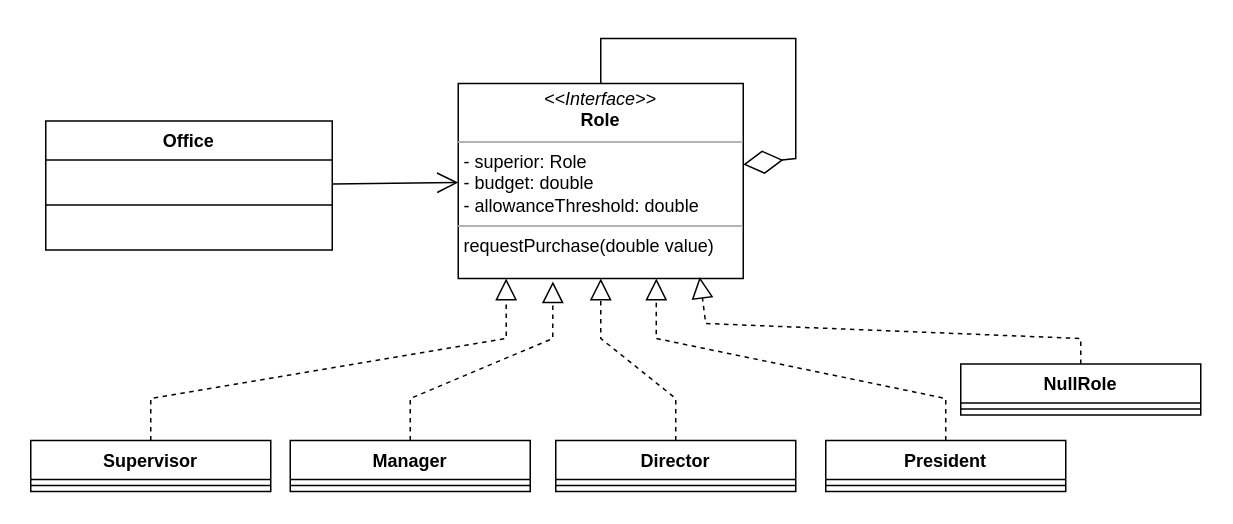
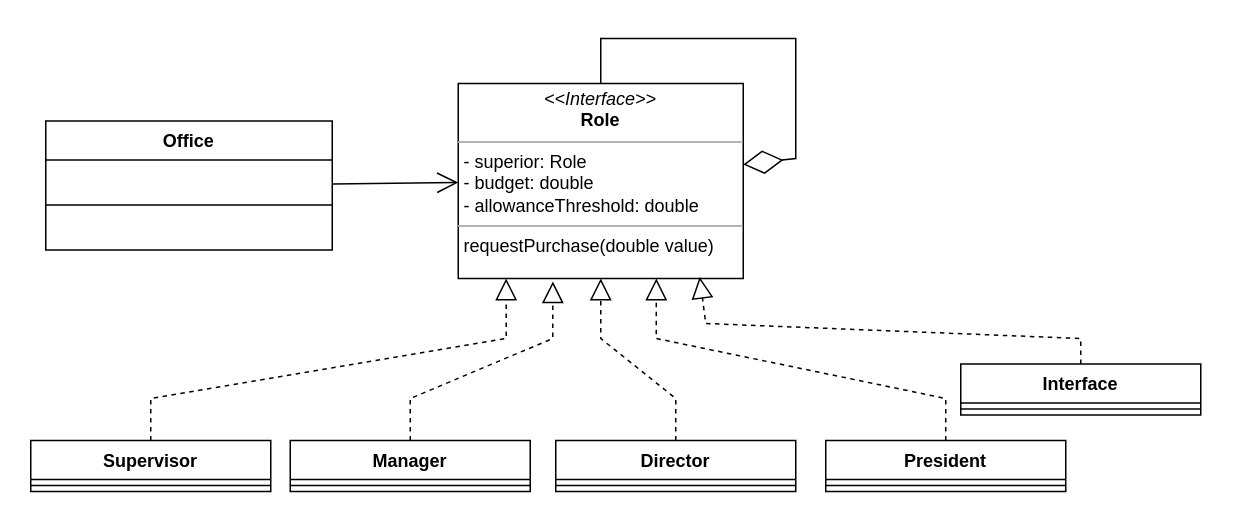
- <mxCell id="19" value="NullRole" style="swimlane;fontStyle=1;align=center;verticalAlign=top;childLayout=stackLayout;horizontal=1;startSize=26;horizontalStack=0;resizeParent=1;resizeParentMax=0;resizeLast=0;collapsible=1;marginBottom=0;" parent="1" vertex="1"><mxGeometry x="640" y="237" width="160" height="34" as="geometry" /></mxCell>
+ <mxCell id="19" value="Interface" style="swimlane;fontStyle=1;align=center;verticalAlign=top;childLayout=stackLayout;horizontal=1;startSize=26;horizontalStack=0;resizeParent=1;resizeParentMax=0;resizeLast=0;collapsible=1;marginBottom=0;" parent="1" vertex="1"><mxGeometry x="640" y="237" width="160" height="34" as="geometry" /></mxCell>
